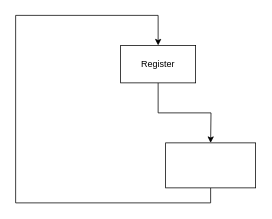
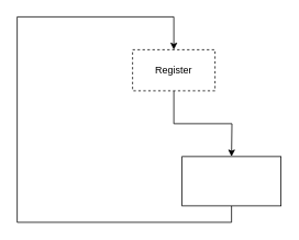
- <mxCell id="3" value="&lt;div&gt;Register&lt;/div&gt;" style="rounded=0;whiteSpace=wrap;html=1;" parent="1" vertex="1"><mxGeometry x="160" y="60" width="100" height="50" as="geometry" /></mxCell>
+ <mxCell id="3" value="&lt;div&gt;Register&lt;/div&gt;" style="rounded=0;whiteSpace=wrap;html=1;dashed=1;" parent="1" vertex="1"><mxGeometry x="160" y="60" width="100" height="50" as="geometry" /></mxCell>
